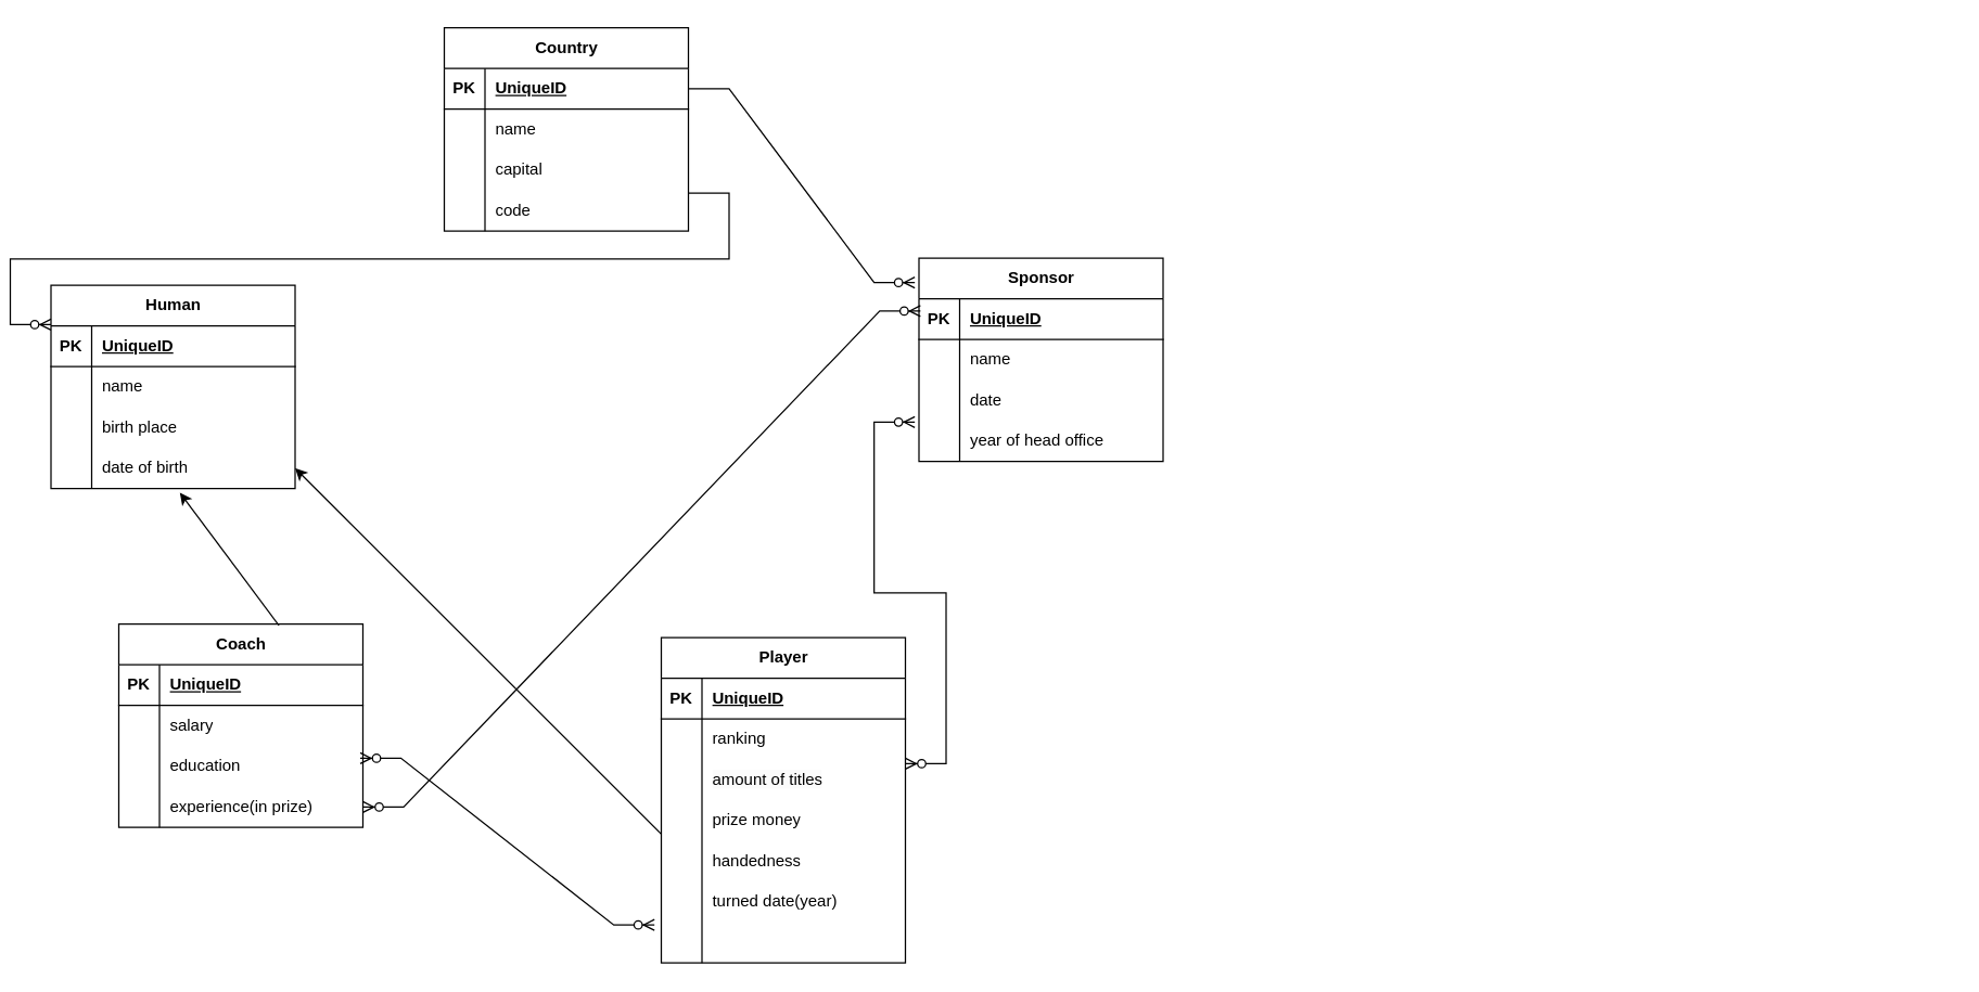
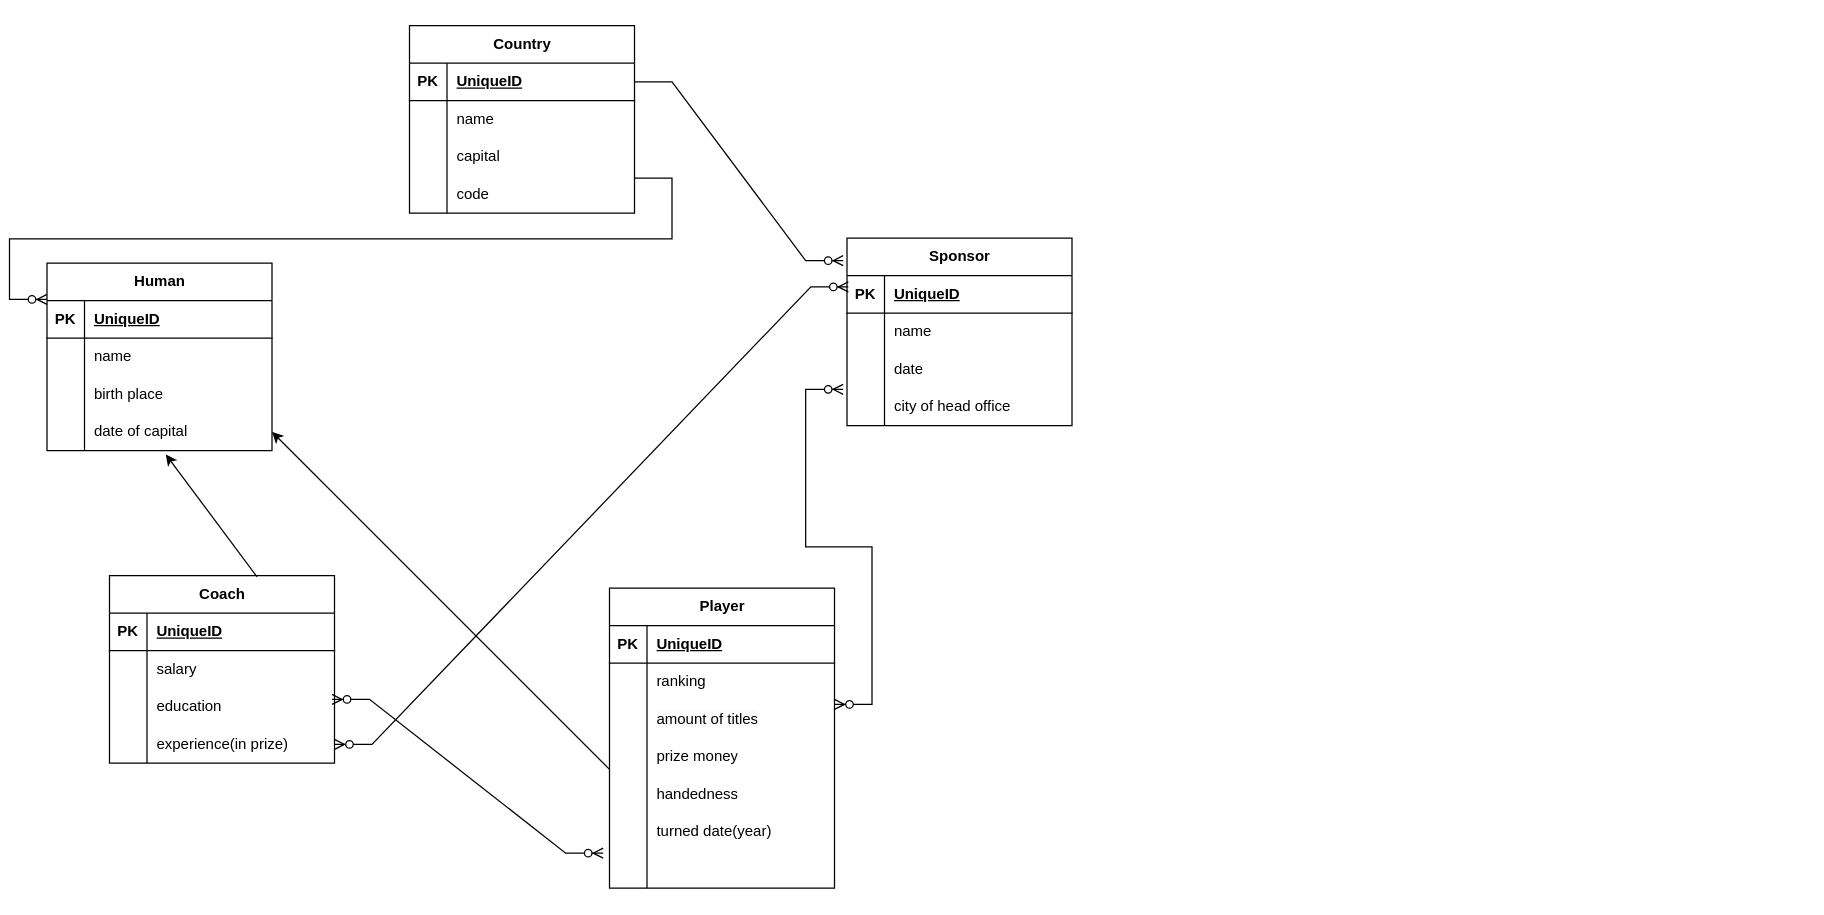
- <mxCell id="36" value="year of head office" style="shape=partialRectangle;connectable=0;fillColor=none;top=0;left=0;bottom=0;right=0;align=left;spacingLeft=6;overflow=hidden;whiteSpace=wrap;html=1;" parent="34" vertex="1"><mxGeometry x="30" width="150" height="30" as="geometry"><mxRectangle width="150" height="30" as="alternateBounds" /></mxGeometry></mxCell>
+ <mxCell id="36" value="city of head office" style="shape=partialRectangle;connectable=0;fillColor=none;top=0;left=0;bottom=0;right=0;align=left;spacingLeft=6;overflow=hidden;whiteSpace=wrap;html=1;" parent="34" vertex="1"><mxGeometry x="30" width="150" height="30" as="geometry"><mxRectangle width="150" height="30" as="alternateBounds" /></mxGeometry></mxCell>
- <mxCell id="62" value="date of birth" style="shape=partialRectangle;connectable=0;fillColor=none;top=0;left=0;bottom=0;right=0;align=left;spacingLeft=6;overflow=hidden;whiteSpace=wrap;html=1;" parent="60" vertex="1"><mxGeometry x="30" width="150" height="30" as="geometry"><mxRectangle width="150" height="30" as="alternateBounds" /></mxGeometry></mxCell>
+ <mxCell id="62" value="date of capital" style="shape=partialRectangle;connectable=0;fillColor=none;top=0;left=0;bottom=0;right=0;align=left;spacingLeft=6;overflow=hidden;whiteSpace=wrap;html=1;" parent="60" vertex="1"><mxGeometry x="30" width="150" height="30" as="geometry"><mxRectangle width="150" height="30" as="alternateBounds" /></mxGeometry></mxCell>
